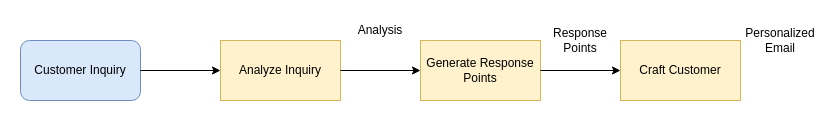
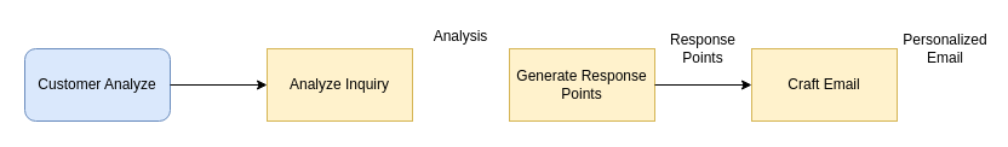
- <mxCell id="2" value="&lt;font color=&quot;#000000&quot;&gt;Customer Inquiry&lt;/font&gt;" style="rounded=1;whiteSpace=wrap;html=1;fillColor=#dae8fc;strokeColor=#6c8ebf;" vertex="1" parent="1"><mxGeometry x="20" y="40" width="120" height="60" as="geometry" /></mxCell>
+ <mxCell id="2" value="&lt;font color=&quot;#000000&quot;&gt;Customer Analyze&lt;/font&gt;" style="rounded=1;whiteSpace=wrap;html=1;fillColor=#dae8fc;strokeColor=#6c8ebf;" vertex="1" parent="1"><mxGeometry x="20" y="40" width="120" height="60" as="geometry" /></mxCell>
- <mxCell id="7" value="" style="endArrow=classic;html=1;exitX=1;exitY=0.5;exitDx=0;exitDy=0;entryX=0;entryY=0.5;entryDx=0;entryDy=0;" edge="1" parent="1" source="3" target="4"><mxGeometry width="50" height="50" relative="1" as="geometry"><mxPoint x="370" y="270" as="sourcePoint" /><mxPoint x="420" y="220" as="targetPoint" /></mxGeometry></mxCell>
- <mxCell id="5" value="&lt;font color=&quot;#000000&quot;&gt;Craft Customer&lt;/font&gt;" style="rounded=0;whiteSpace=wrap;html=1;fillColor=#fff2cc;strokeColor=#d6b656;" vertex="1" parent="1"><mxGeometry x="620" y="40" width="120" height="60" as="geometry" /></mxCell>
+ <mxCell id="5" value="&lt;font color=&quot;#000000&quot;&gt;Craft Email&lt;/font&gt;" style="rounded=0;whiteSpace=wrap;html=1;fillColor=#fff2cc;strokeColor=#d6b656;" vertex="1" parent="1"><mxGeometry x="620" y="40" width="120" height="60" as="geometry" /></mxCell>
